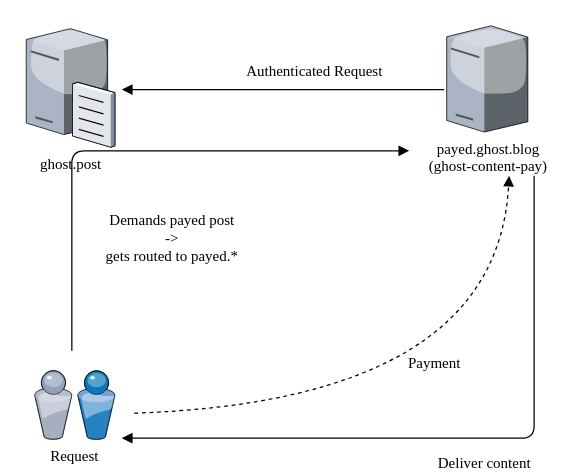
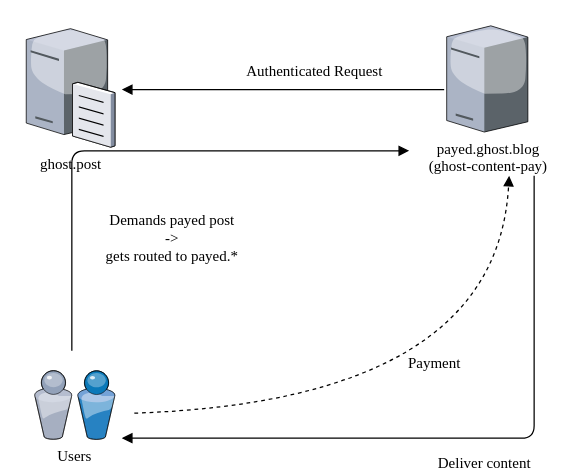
- <mxCell id="3" value="Request" style="verticalLabelPosition=bottom;aspect=fixed;html=1;verticalAlign=top;strokeColor=none;shape=mxgraph.citrix.users;rounded=0;shadow=0;comic=0;fontFamily=Verdana;" parent="1" vertex="1"><mxGeometry x="27" y="296" width="64.5" height="55" as="geometry" /></mxCell>
+ <mxCell id="3" value="Users" style="verticalLabelPosition=bottom;aspect=fixed;html=1;verticalAlign=top;strokeColor=none;shape=mxgraph.citrix.users;rounded=0;shadow=0;comic=0;fontFamily=Verdana;" parent="1" vertex="1"><mxGeometry x="27" y="296" width="64.5" height="55" as="geometry" /></mxCell>
